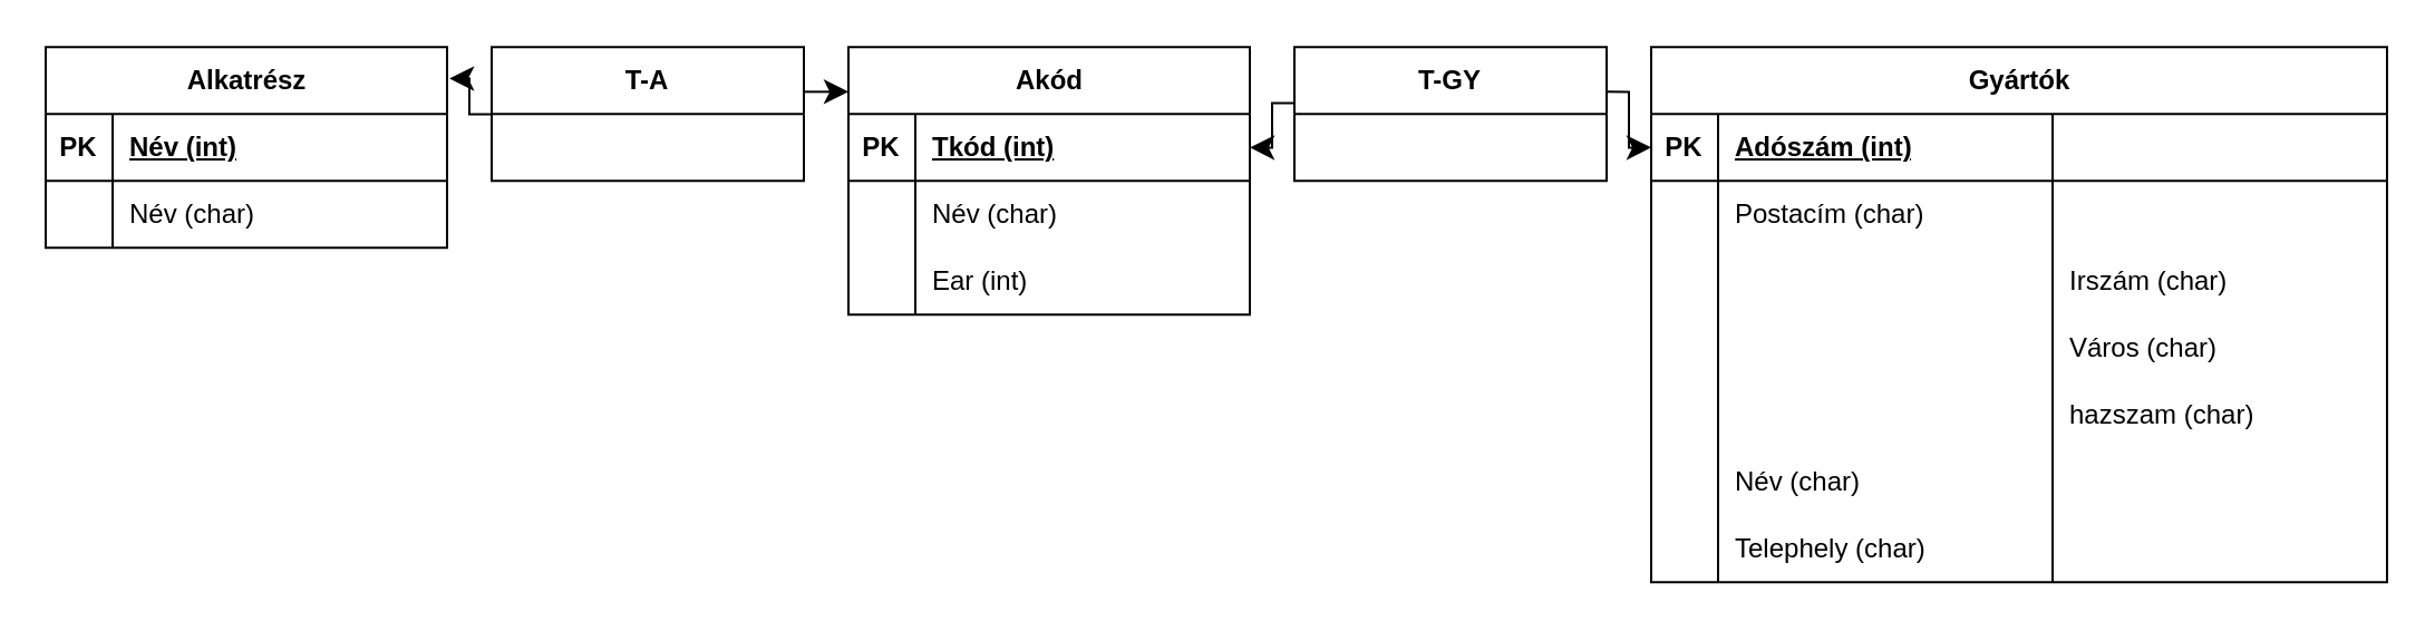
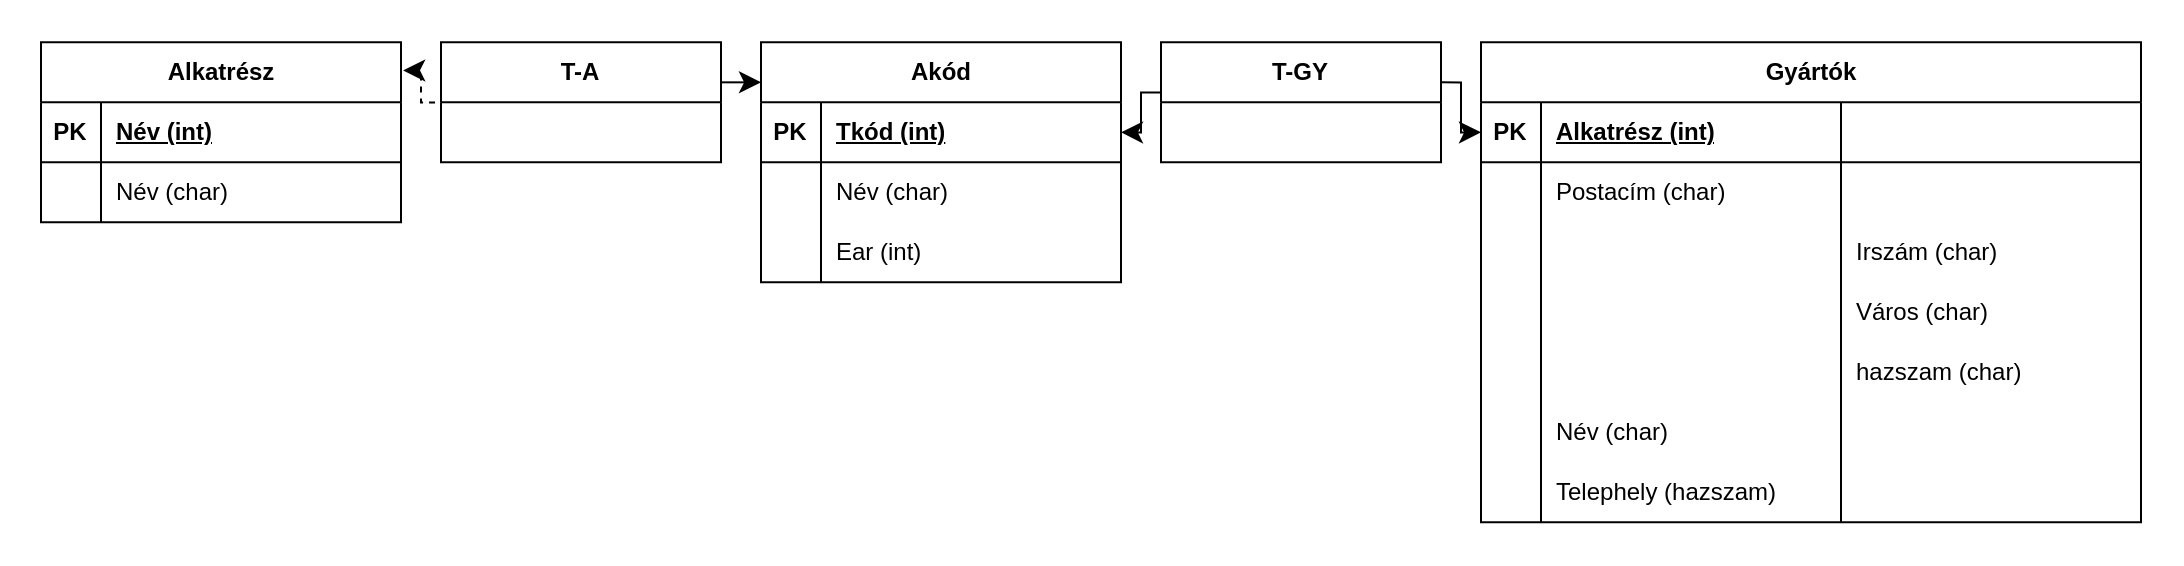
- <mxCell id="53" value="" style="edgeStyle=segmentEdgeStyle;endArrow=classic;html=1;curved=0;rounded=0;endSize=8;startSize=8;entryX=1.006;entryY=0.156;entryDx=0;entryDy=0;entryPerimeter=0;exitX=0;exitY=0.25;exitDx=0;exitDy=0;" edge="1" parent="1" source="48" target="12"><mxGeometry width="50" height="50" relative="1" as="geometry"><mxPoint x="380" y="60.667" as="sourcePoint" /><mxPoint x="270" y="-39.333" as="targetPoint" /><Array as="points"><mxPoint x="220" y="50.667" /><mxPoint x="210" y="50.667" /><mxPoint x="210" y="34.667" /></Array></mxGeometry></mxCell>
+ <mxCell id="53" value="" style="edgeStyle=segmentEdgeStyle;endArrow=classic;html=1;curved=0;rounded=0;endSize=8;startSize=8;entryX=1.006;entryY=0.156;entryDx=0;entryDy=0;entryPerimeter=0;exitX=0;exitY=0.25;exitDx=0;exitDy=0;dashed=1;" edge="1" parent="1" source="48" target="12"><mxGeometry width="50" height="50" relative="1" as="geometry"><mxPoint x="380" y="60.667" as="sourcePoint" /><mxPoint x="270" y="-39.333" as="targetPoint" /><Array as="points"><mxPoint x="220" y="50.667" /><mxPoint x="210" y="50.667" /><mxPoint x="210" y="34.667" /></Array></mxGeometry></mxCell>
- <mxCell id="22" value="Adószám (int)" style="shape=partialRectangle;connectable=0;fillColor=none;top=0;left=0;bottom=0;right=0;align=left;spacingLeft=6;fontStyle=5;overflow=hidden;whiteSpace=wrap;html=1;" vertex="1" parent="20"><mxGeometry x="30" width="150" height="30" as="geometry"><mxRectangle width="150" height="30" as="alternateBounds" /></mxGeometry></mxCell>
+ <mxCell id="22" value="Alkatrész (int)" style="shape=partialRectangle;connectable=0;fillColor=none;top=0;left=0;bottom=0;right=0;align=left;spacingLeft=6;fontStyle=5;overflow=hidden;whiteSpace=wrap;html=1;" vertex="1" parent="20"><mxGeometry x="30" width="150" height="30" as="geometry"><mxRectangle width="150" height="30" as="alternateBounds" /></mxGeometry></mxCell>
- <mxCell id="46" value="Telephely (char)" style="shape=partialRectangle;connectable=0;fillColor=none;top=0;left=0;bottom=0;right=0;align=left;spacingLeft=6;overflow=hidden;whiteSpace=wrap;html=1;" vertex="1" parent="44"><mxGeometry x="30" width="150" height="30" as="geometry"><mxRectangle width="150" height="30" as="alternateBounds" /></mxGeometry></mxCell>
+ <mxCell id="46" value="Telephely (hazszam)" style="shape=partialRectangle;connectable=0;fillColor=none;top=0;left=0;bottom=0;right=0;align=left;spacingLeft=6;overflow=hidden;whiteSpace=wrap;html=1;" vertex="1" parent="44"><mxGeometry x="30" width="150" height="30" as="geometry"><mxRectangle width="150" height="30" as="alternateBounds" /></mxGeometry></mxCell>
